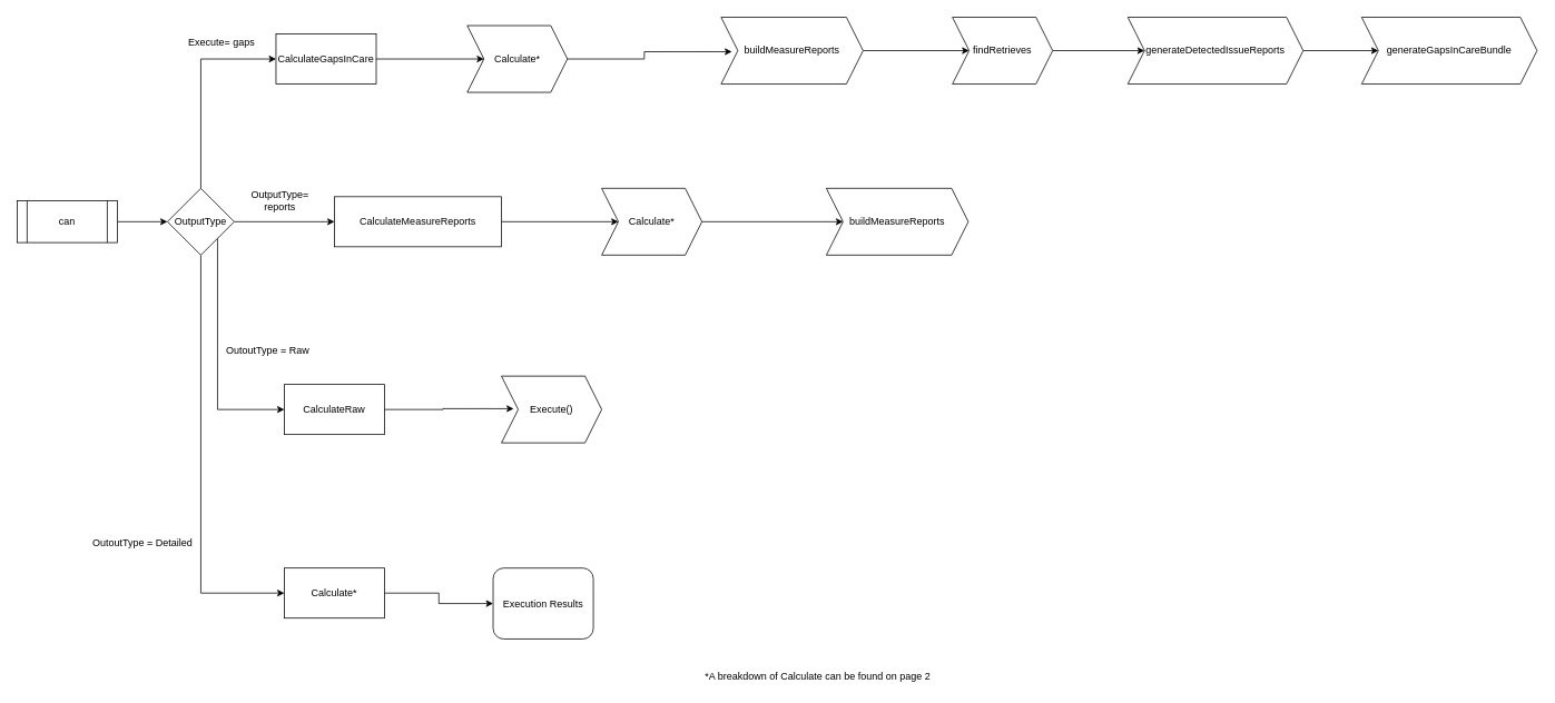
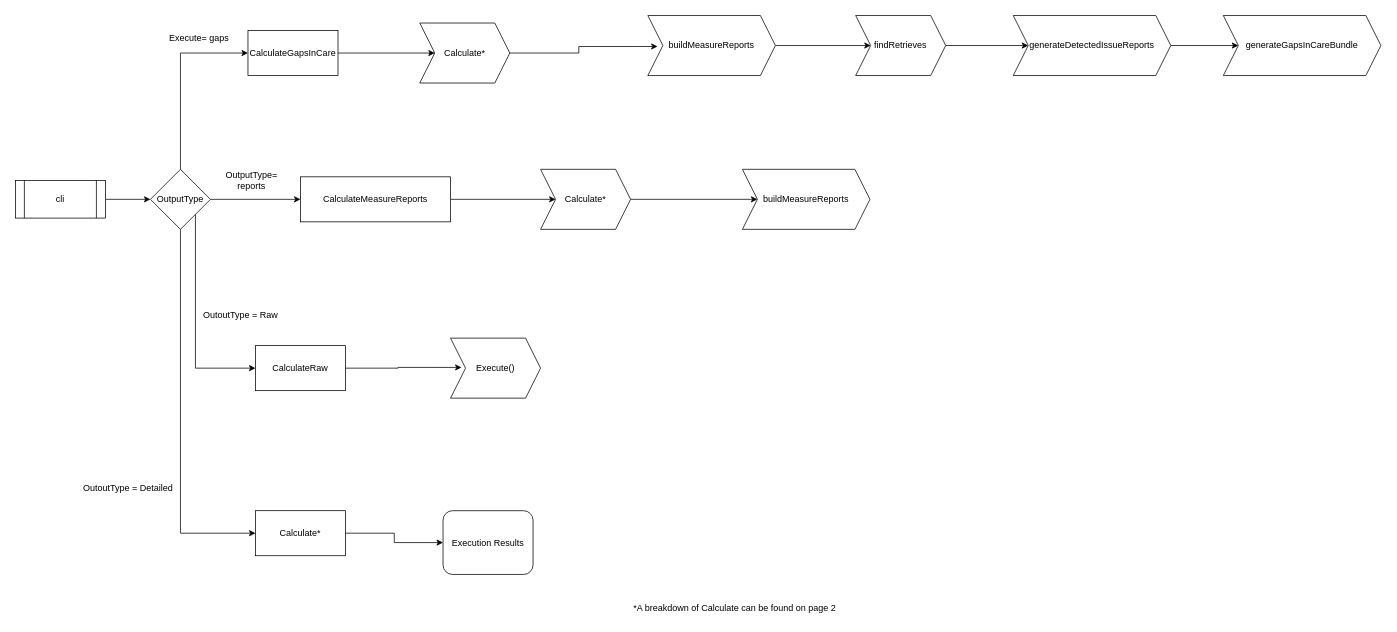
- <mxCell id="3" value="can" style="shape=process;whiteSpace=wrap;html=1;backgroundOutline=1;" parent="1" vertex="1"><mxGeometry x="20" y="240" width="120" height="50" as="geometry" /></mxCell>
+ <mxCell id="3" value="cli" style="shape=process;whiteSpace=wrap;html=1;backgroundOutline=1;" parent="1" vertex="1"><mxGeometry x="20" y="240" width="120" height="50" as="geometry" /></mxCell>
